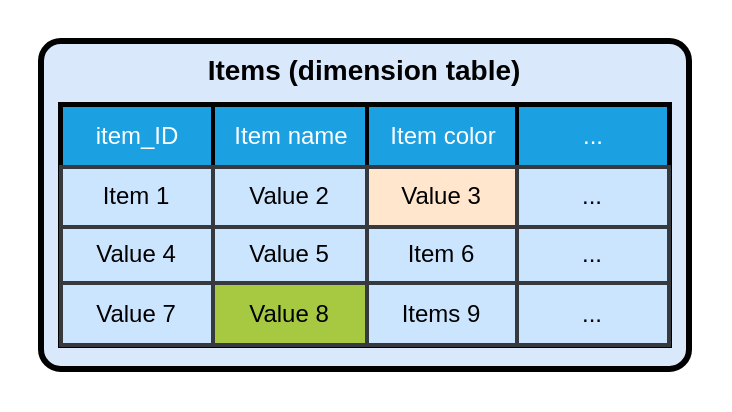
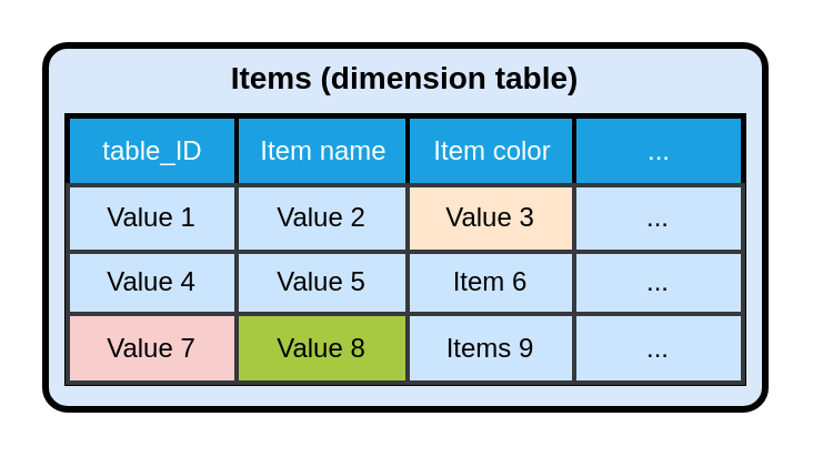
- <mxCell id="5" value="&lt;font face=&quot;Helvetica&quot;&gt;item_ID&lt;/font&gt;" style="connectable=0;recursiveResize=0;strokeColor=#000000;fillColor=#1ba1e2;align=center;fontStyle=0;html=1;strokeWidth=2;fontColor=#ffffff;" parent="4" vertex="1"><mxGeometry width="76" height="31" as="geometry"><mxRectangle width="76" height="31" as="alternateBounds" /></mxGeometry></mxCell>
+ <mxCell id="5" value="&lt;font face=&quot;Helvetica&quot;&gt;table_ID&lt;/font&gt;" style="connectable=0;recursiveResize=0;strokeColor=#000000;fillColor=#1ba1e2;align=center;fontStyle=0;html=1;strokeWidth=2;fontColor=#ffffff;" parent="4" vertex="1"><mxGeometry width="76" height="31" as="geometry"><mxRectangle width="76" height="31" as="alternateBounds" /></mxGeometry></mxCell>
- <mxCell id="10" value="Item 1" style="connectable=0;recursiveResize=0;strokeColor=#36393d;fillColor=#cce5ff;align=center;whiteSpace=wrap;html=1;strokeWidth=2;" parent="9" vertex="1"><mxGeometry width="76" height="30" as="geometry"><mxRectangle width="76" height="30" as="alternateBounds" /></mxGeometry></mxCell>
+ <mxCell id="10" value="Value 1" style="connectable=0;recursiveResize=0;strokeColor=#36393d;fillColor=#cce5ff;align=center;whiteSpace=wrap;html=1;strokeWidth=2;" parent="9" vertex="1"><mxGeometry width="76" height="30" as="geometry"><mxRectangle width="76" height="30" as="alternateBounds" /></mxGeometry></mxCell>
- <mxCell id="20" value="Value 7" style="connectable=0;recursiveResize=0;strokeColor=#36393d;fillColor=#cce5ff;fontStyle=0;align=center;whiteSpace=wrap;html=1;strokeWidth=2;" parent="19" vertex="1"><mxGeometry width="76" height="31" as="geometry"><mxRectangle width="76" height="31" as="alternateBounds" /></mxGeometry></mxCell>
+ <mxCell id="20" value="Value 7" style="connectable=0;recursiveResize=0;strokeColor=#36393d;fillColor=#f8cecc;fontStyle=0;align=center;whiteSpace=wrap;html=1;strokeWidth=2;" parent="19" vertex="1"><mxGeometry width="76" height="31" as="geometry"><mxRectangle width="76" height="31" as="alternateBounds" /></mxGeometry></mxCell>
